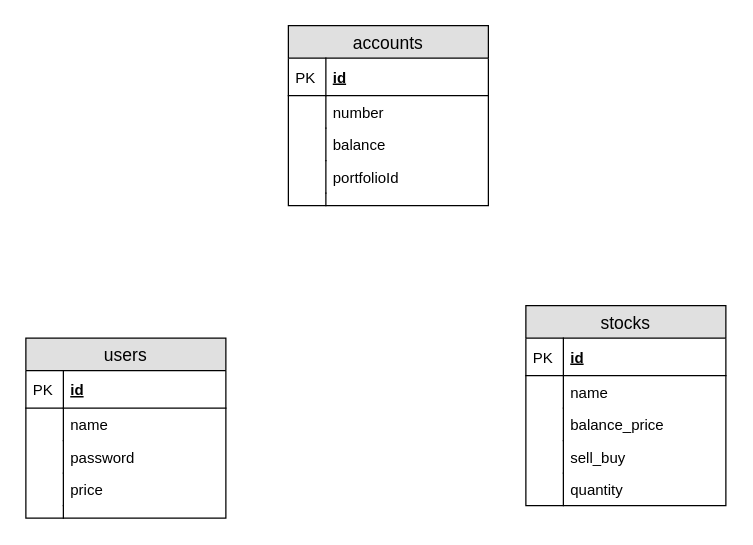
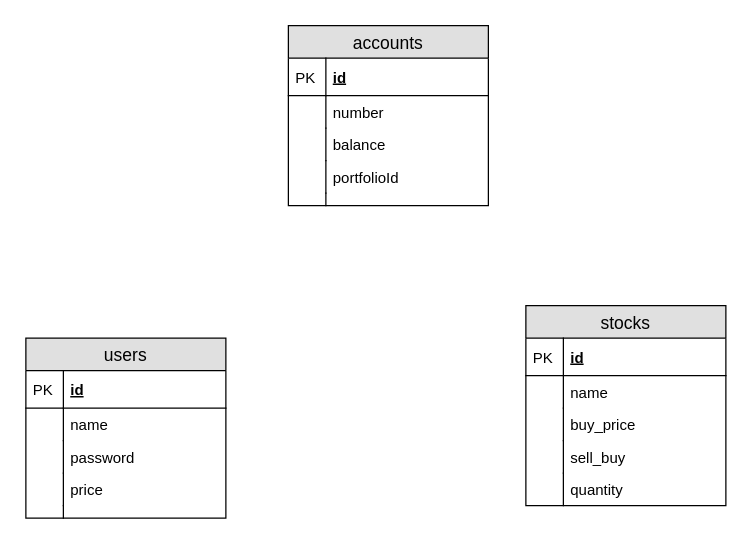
- <mxCell id="29" value="balance_price" style="shape=partialRectangle;top=0;left=0;right=0;bottom=0;align=left;verticalAlign=top;fillColor=none;spacingLeft=34;spacingRight=4;overflow=hidden;rotatable=0;points=[[0,0.5],[1,0.5]];portConstraint=eastwest;dropTarget=0;fontSize=12;" vertex="1" parent="24"><mxGeometry y="82" width="160" height="26" as="geometry" /></mxCell>
+ <mxCell id="29" value="buy_price" style="shape=partialRectangle;top=0;left=0;right=0;bottom=0;align=left;verticalAlign=top;fillColor=none;spacingLeft=34;spacingRight=4;overflow=hidden;rotatable=0;points=[[0,0.5],[1,0.5]];portConstraint=eastwest;dropTarget=0;fontSize=12;" vertex="1" parent="24"><mxGeometry y="82" width="160" height="26" as="geometry" /></mxCell>
